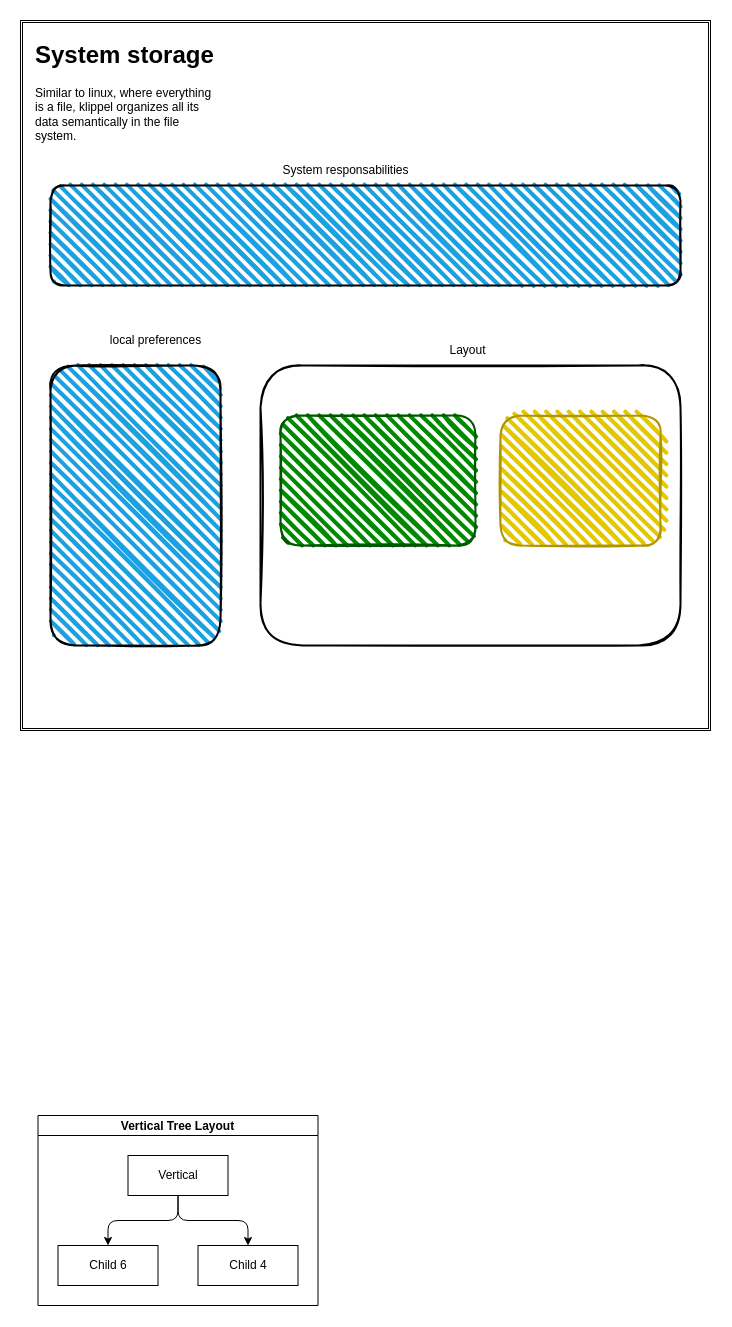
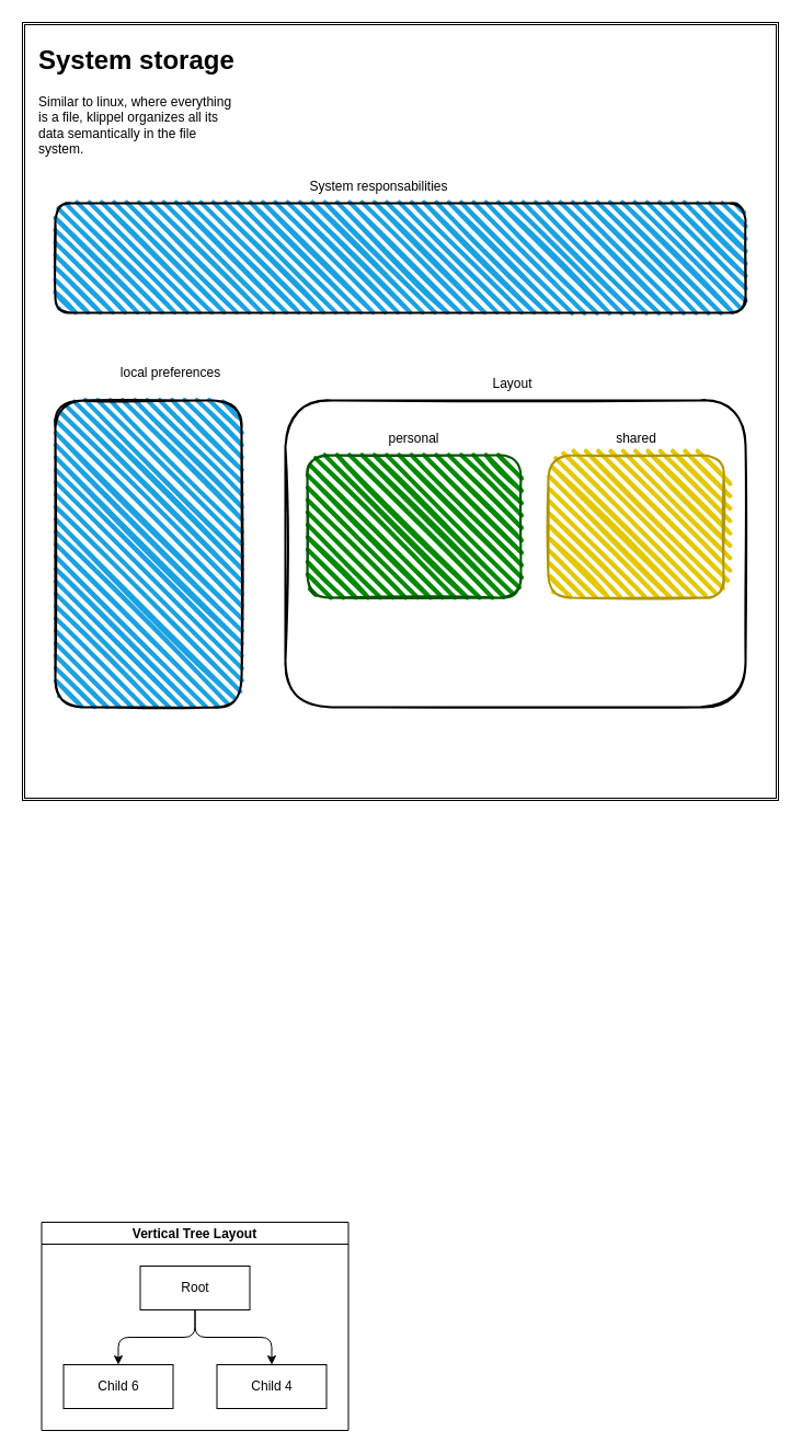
+ <mxCell id="11" value="personal" style="text;html=1;strokeColor=none;fillColor=none;align=center;verticalAlign=middle;whiteSpace=wrap;rounded=0;" vertex="1" parent="1"><mxGeometry x="280" y="385" width="195" height="30" as="geometry" /></mxCell>
+ <mxCell id="13" value="shared" style="text;html=1;strokeColor=none;fillColor=none;align=center;verticalAlign=middle;whiteSpace=wrap;rounded=0;" vertex="1" parent="1"><mxGeometry x="537.5" y="385" width="85" height="30" as="geometry" /></mxCell>
- <mxCell id="15" value="Vertical" style="whiteSpace=wrap;html=1;fillColor=none;" vertex="1" parent="14"><mxGeometry x="90" y="40" width="100" height="40" as="geometry" /></mxCell>
+ <mxCell id="15" value="Root" style="whiteSpace=wrap;html=1;fillColor=none;" vertex="1" parent="14"><mxGeometry x="90" y="40" width="100" height="40" as="geometry" /></mxCell>
